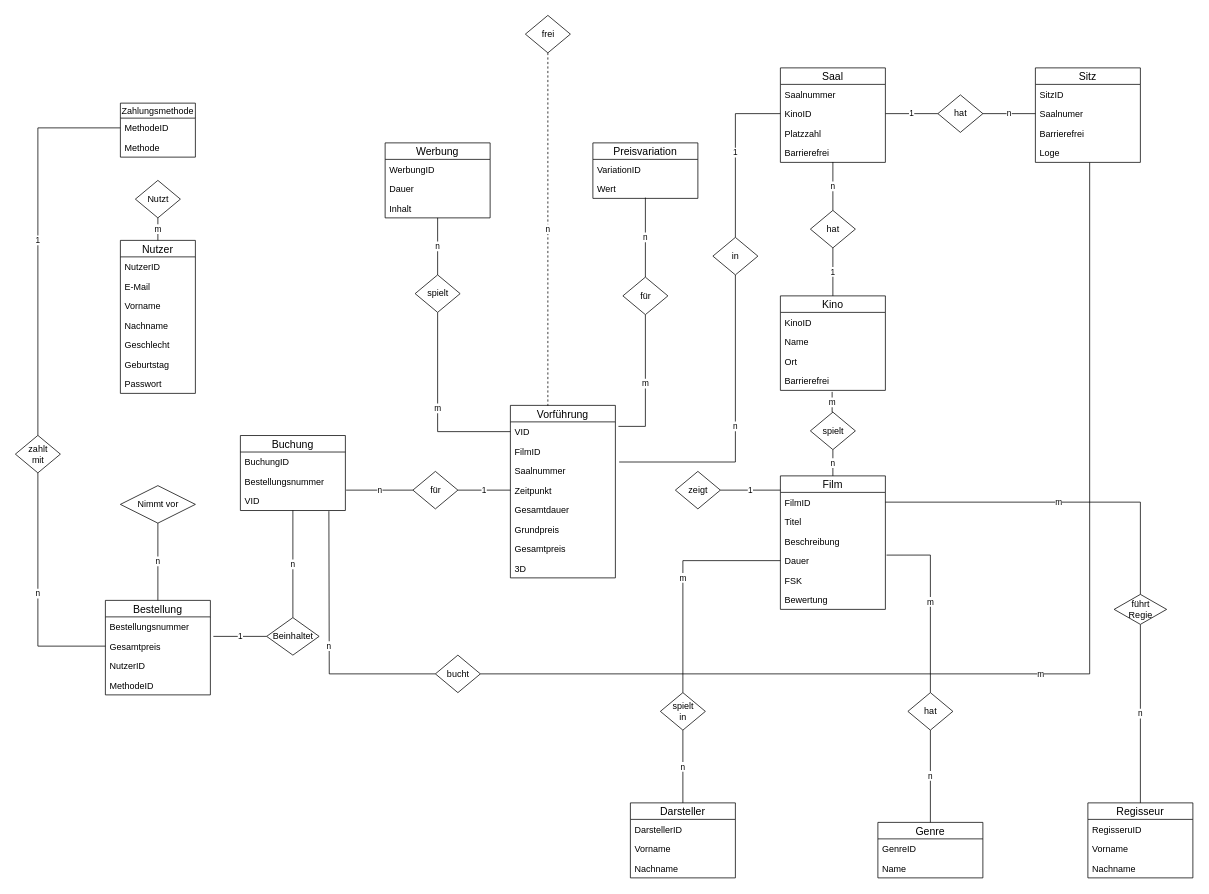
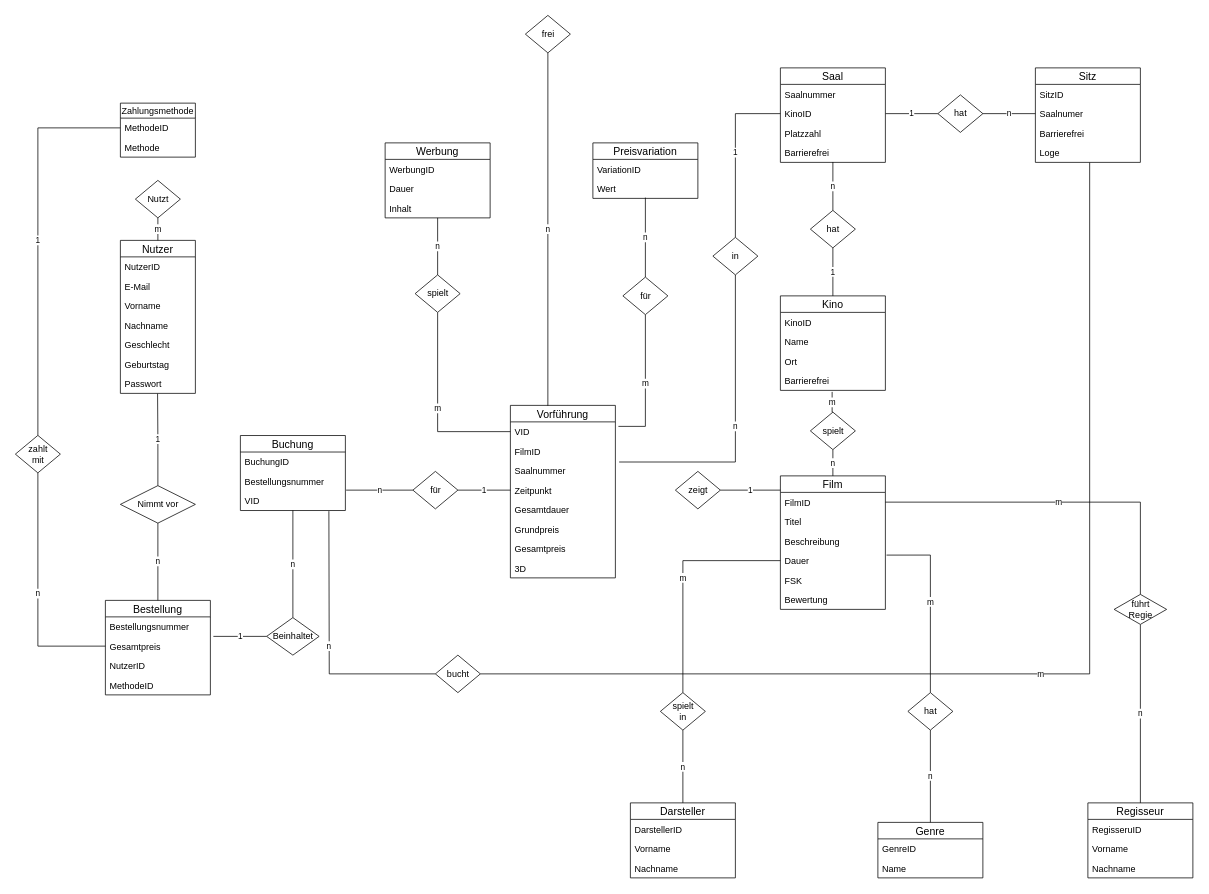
- <mxCell id="110" value="n" style="edgeStyle=orthogonalEdgeStyle;rounded=0;orthogonalLoop=1;jettySize=auto;html=1;exitX=0.5;exitY=1;exitDx=0;exitDy=0;entryX=0.357;entryY=0.002;entryDx=0;entryDy=0;entryPerimeter=0;endArrow=none;endFill=0;dashed=1;" edge="1" parent="1" source="111" target="64"><mxGeometry relative="1" as="geometry" /></mxCell>
+ <mxCell id="110" value="n" style="edgeStyle=orthogonalEdgeStyle;rounded=0;orthogonalLoop=1;jettySize=auto;html=1;exitX=0.5;exitY=1;exitDx=0;exitDy=0;entryX=0.357;entryY=0.002;entryDx=0;entryDy=0;entryPerimeter=0;endArrow=none;endFill=0;" edge="1" parent="1" source="111" target="64"><mxGeometry relative="1" as="geometry" /></mxCell>
+ <mxCell id="15" value="1" style="edgeStyle=orthogonalEdgeStyle;rounded=0;orthogonalLoop=1;jettySize=auto;html=1;exitX=0.5;exitY=0;exitDx=0;exitDy=0;endArrow=none;endFill=0;entryX=0.496;entryY=1.015;entryDx=0;entryDy=0;entryPerimeter=0;" parent="1" source="16" target="9" edge="1"><mxGeometry relative="1" as="geometry"><mxPoint x="210" y="530" as="targetPoint" /></mxGeometry></mxCell>
